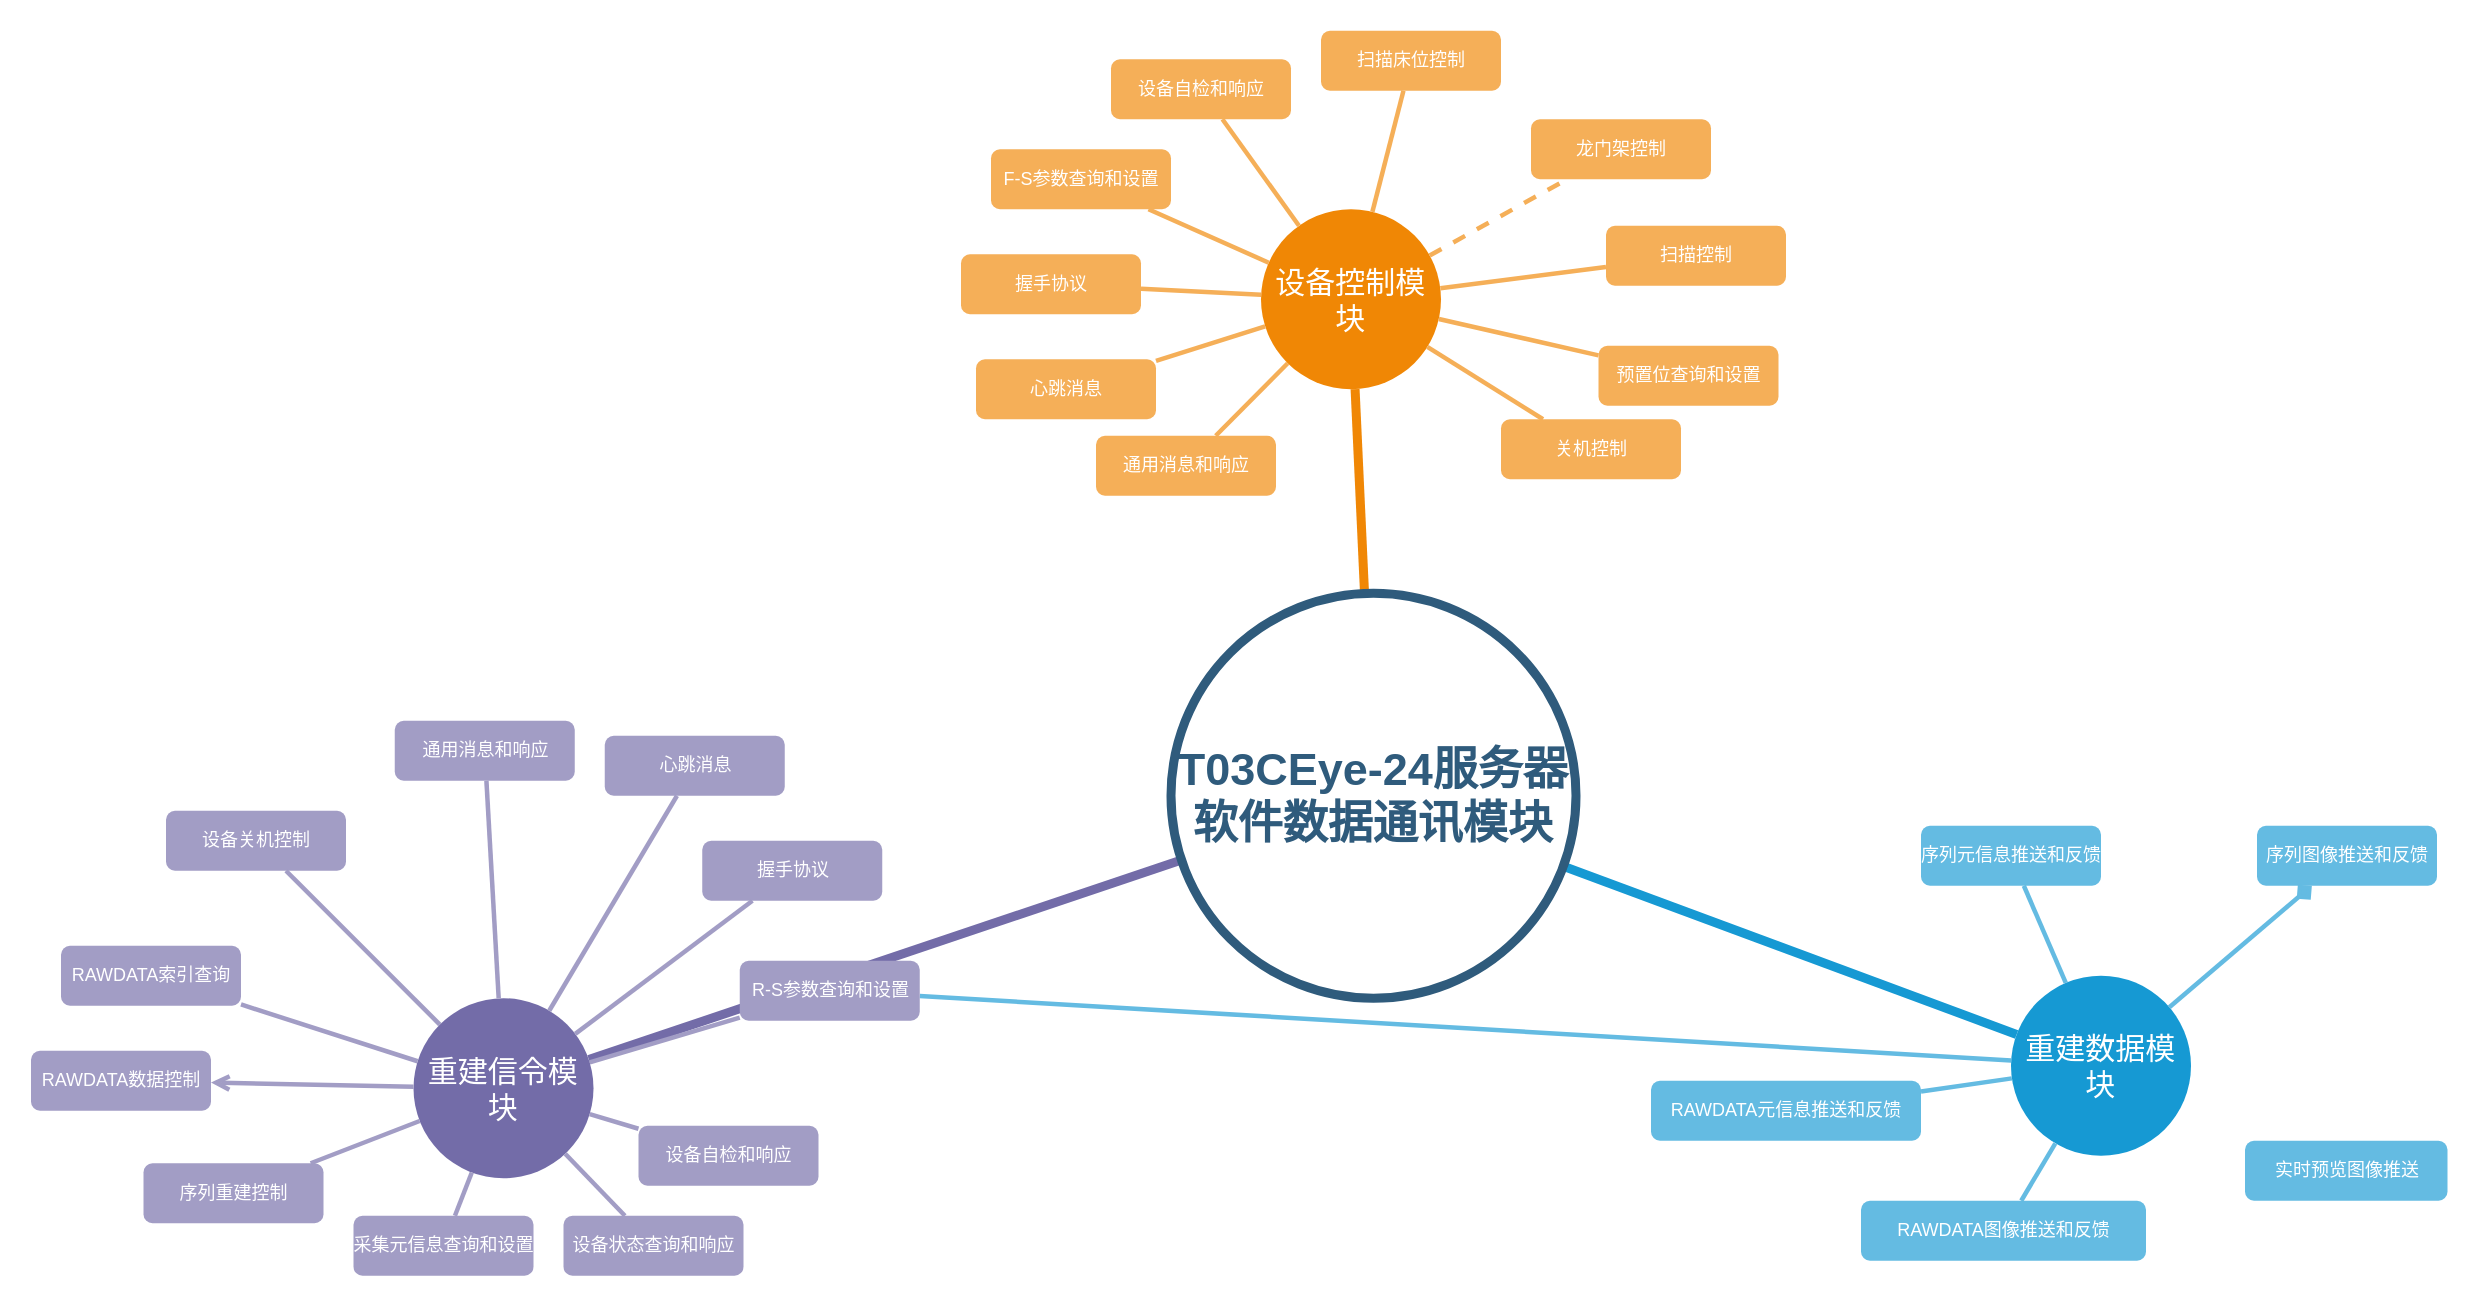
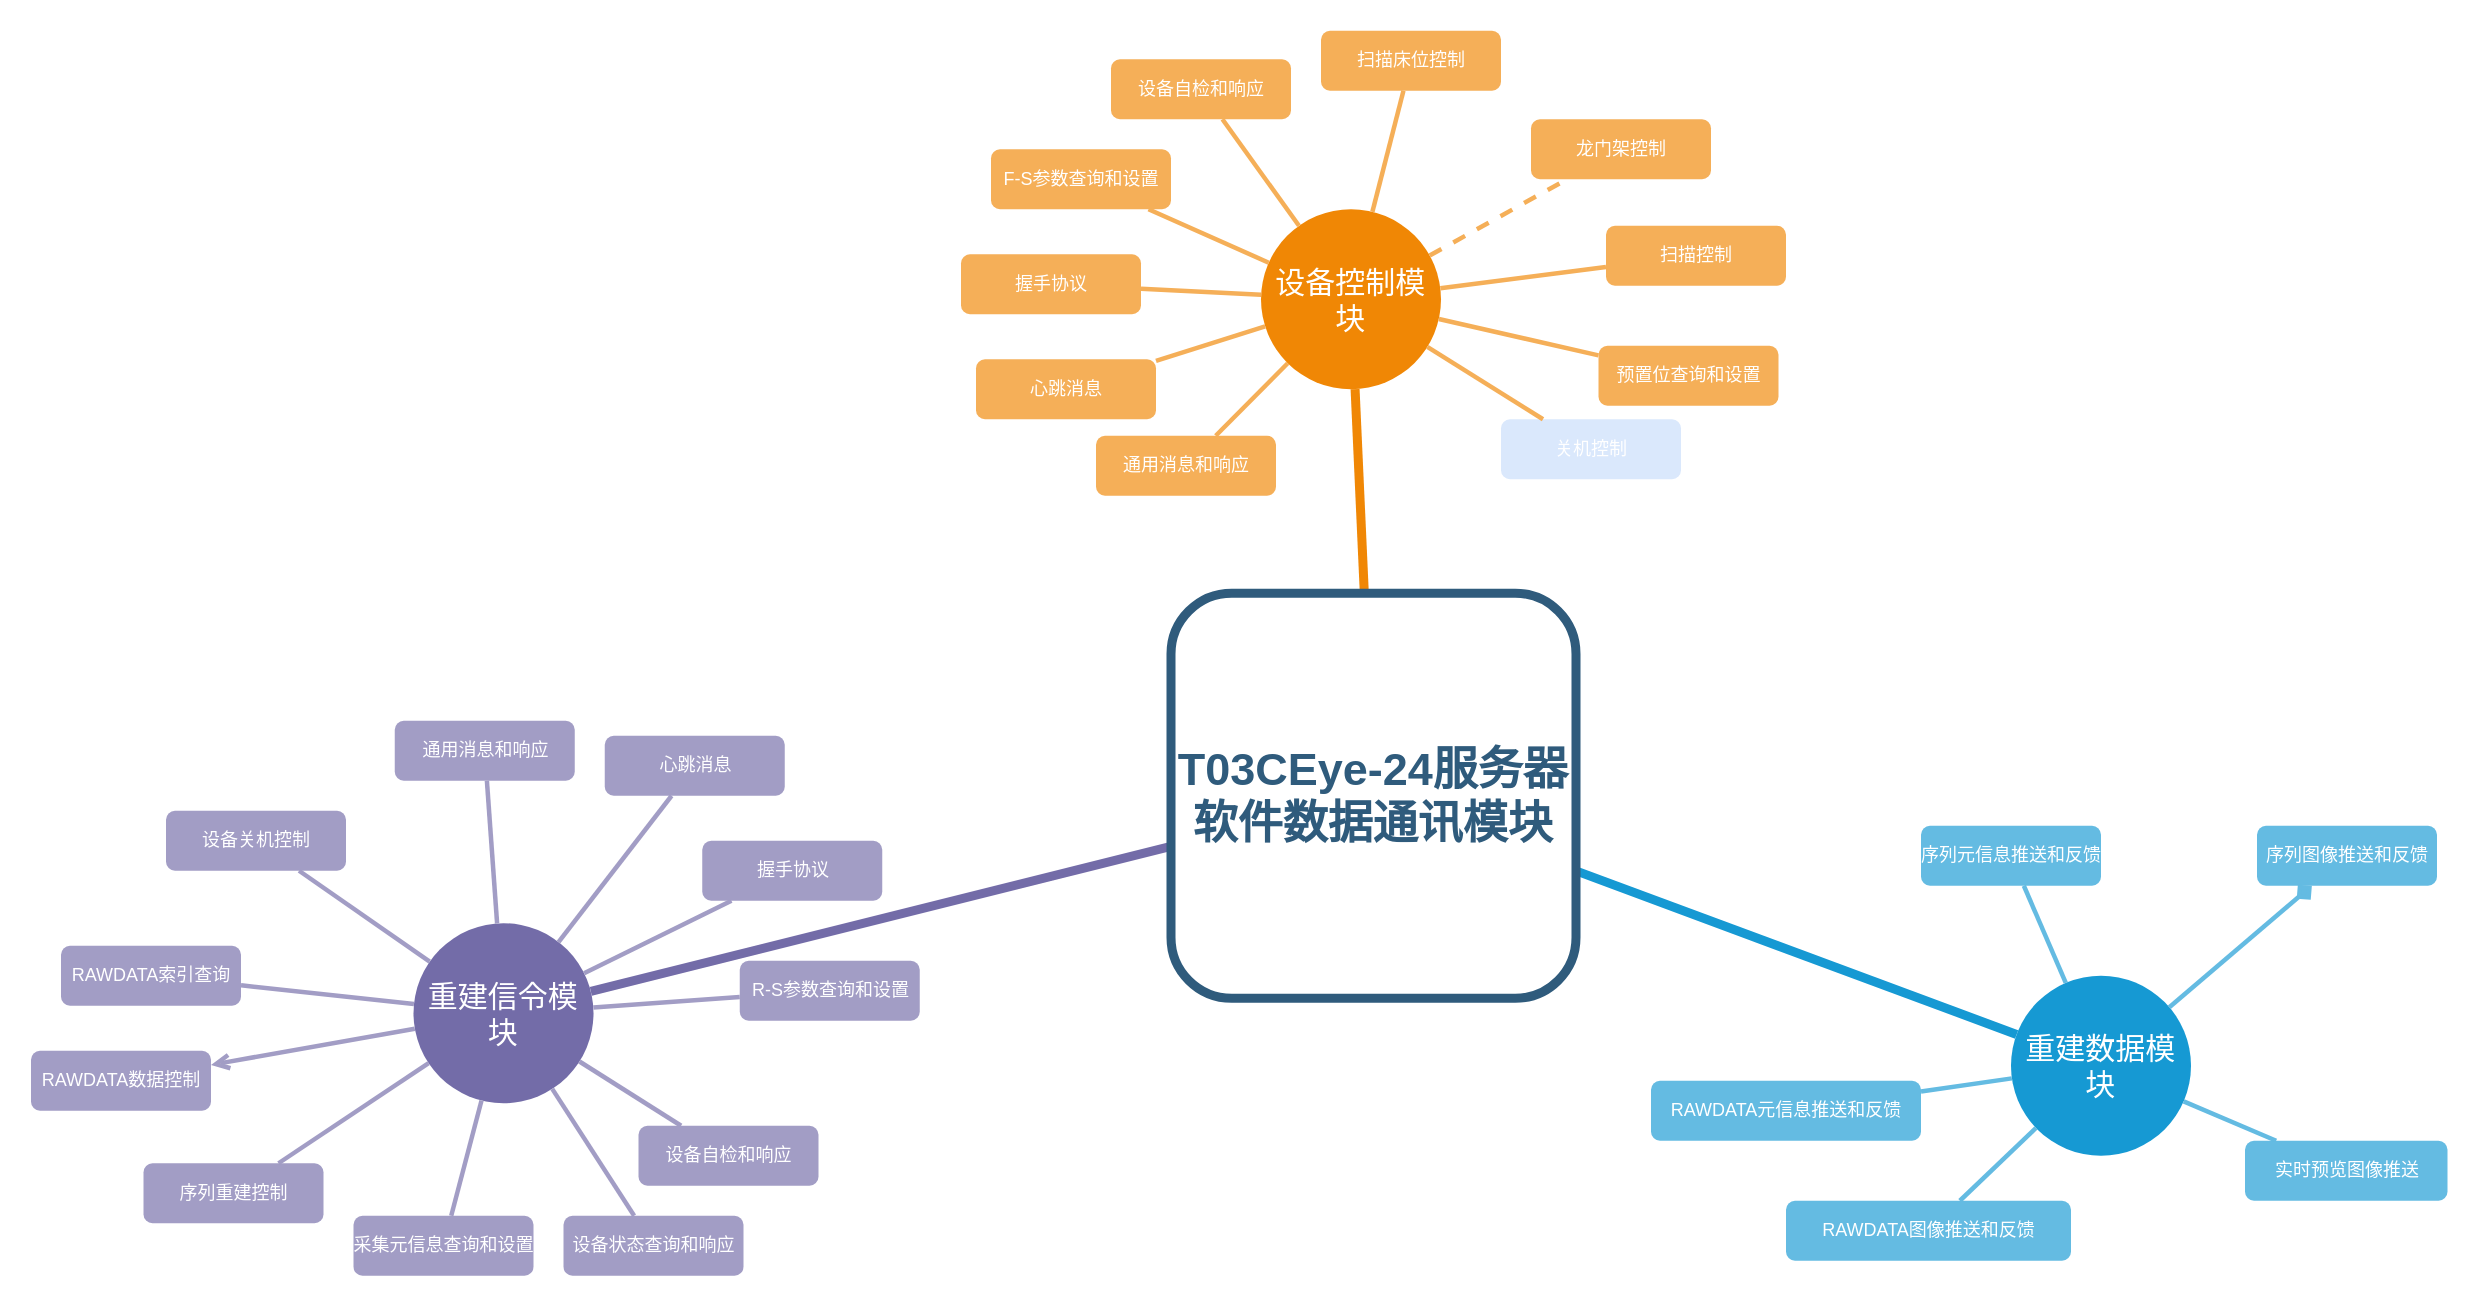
- <mxCell id="16" value="关机控制" style="rounded=1;fillColor=#f5af58;strokeColor=none;strokeWidth=3;shadow=0;html=1;fontColor=#FFFFFF;" parent="1" vertex="1"><mxGeometry x="1000" y="279" width="120" height="40" as="geometry" /></mxCell>
+ <mxCell id="16" value="关机控制" style="rounded=1;fillColor=#dae8fc;strokeColor=none;strokeWidth=3;shadow=0;html=1;fontColor=#FFFFFF;" parent="1" vertex="1"><mxGeometry x="1000" y="279" width="120" height="40" as="geometry" /></mxCell>
- <mxCell id="37" value="T03CEye-24服务器软件数据通讯模块" style="ellipse;whiteSpace=wrap;html=1;shadow=0;fontFamily=Helvetica;fontSize=30;fontColor=#2F5B7C;align=center;strokeColor=#2F5B7C;strokeWidth=6;fillColor=#FFFFFF;fontStyle=1;gradientColor=none;" parent="1" vertex="1"><mxGeometry x="780" y="395" width="270" height="270" as="geometry" /></mxCell>
+ <mxCell id="37" value="T03CEye-24服务器软件数据通讯模块" style="whiteSpace=wrap;html=1;shadow=0;fontFamily=Helvetica;fontSize=30;fontColor=#2F5B7C;align=center;strokeColor=#2F5B7C;strokeWidth=6;fillColor=#FFFFFF;fontStyle=1;gradientColor=none;rounded=1;" parent="1" vertex="1"><mxGeometry x="780" y="395" width="270" height="270" as="geometry" /></mxCell>
- <mxCell id="34" value="" style="edgeStyle=none;endArrow=none;strokeWidth=3;strokeColor=#64BBE2;html=1;" parent="1" source="3" target="42" edge="1"><mxGeometry x="-430" y="290" width="100" height="100" as="geometry"><mxPoint x="-620" y="140" as="sourcePoint" /><mxPoint x="-520" y="40" as="targetPoint" /></mxGeometry></mxCell>
+ <mxCell id="34" value="" style="edgeStyle=none;endArrow=none;strokeWidth=3;strokeColor=#64BBE2;html=1;" parent="1" source="3" target="29" edge="1"><mxGeometry x="-430" y="290" width="100" height="100" as="geometry"><mxPoint x="-620" y="140" as="sourcePoint" /><mxPoint x="-520" y="40" as="targetPoint" /></mxGeometry></mxCell>
- <mxCell id="38" value="重建信令模块" style="ellipse;whiteSpace=wrap;html=1;shadow=0;fontFamily=Helvetica;fontSize=20;fontColor=#FFFFFF;align=center;strokeWidth=3;fillColor=#736ca8;strokeColor=none;" parent="1" vertex="1"><mxGeometry x="275" y="665" width="120" height="120" as="geometry" /></mxCell>
+ <mxCell id="38" value="重建信令模块" style="ellipse;whiteSpace=wrap;html=1;shadow=0;fontFamily=Helvetica;fontSize=20;fontColor=#FFFFFF;align=center;strokeWidth=3;fillColor=#736ca8;strokeColor=none;" parent="1" vertex="1"><mxGeometry x="275" y="615" width="120" height="120" as="geometry" /></mxCell>
- <mxCell id="30" value="RAWDATA图像推送和反馈" style="rounded=1;fillColor=#64BBE2;strokeColor=none;strokeWidth=3;shadow=0;html=1;fontColor=#FFFFFF;" parent="1" vertex="1"><mxGeometry x="1240" y="800" width="190" height="40" as="geometry" /></mxCell>
+ <mxCell id="30" value="RAWDATA图像推送和反馈" style="rounded=1;fillColor=#64BBE2;strokeColor=none;strokeWidth=3;shadow=0;html=1;fontColor=#FFFFFF;" parent="1" vertex="1"><mxGeometry x="1190" y="800" width="190" height="40" as="geometry" /></mxCell>
